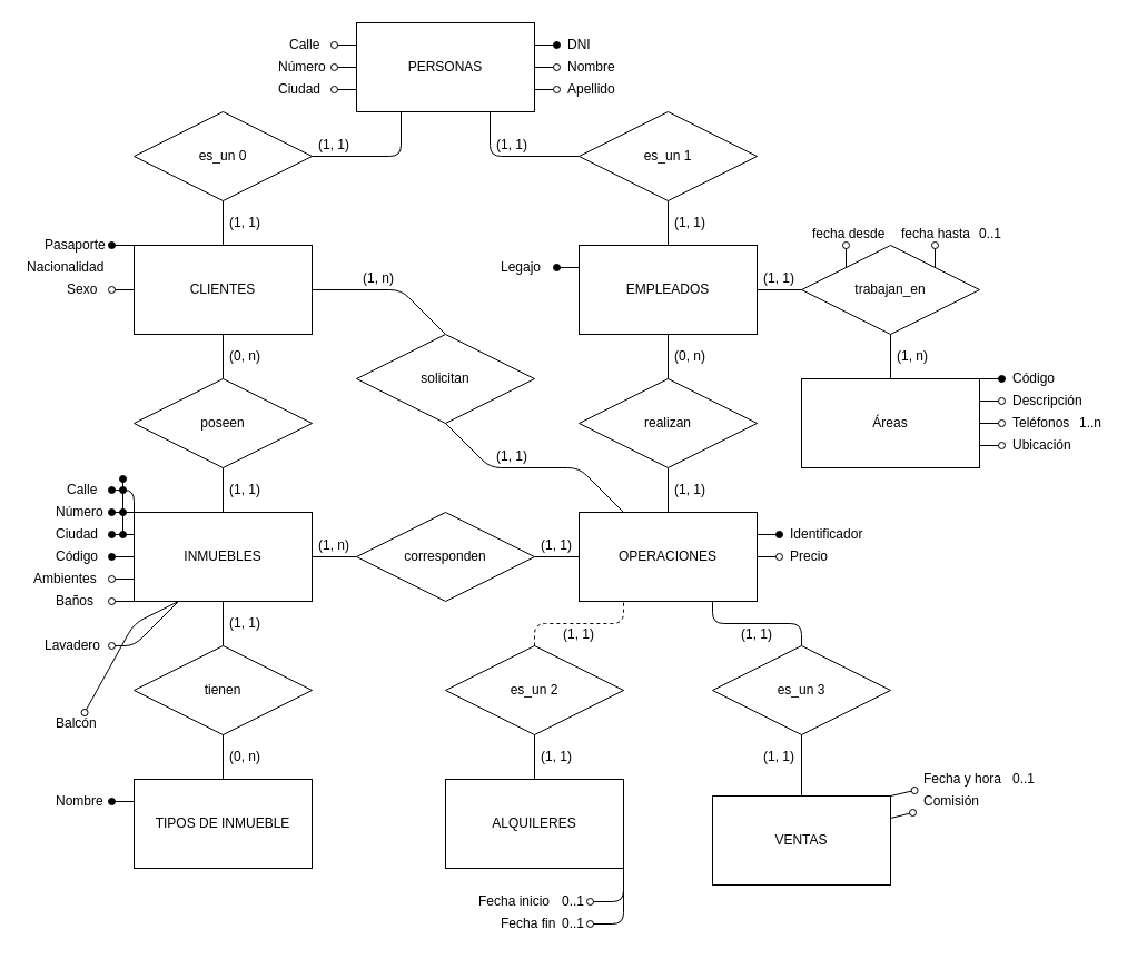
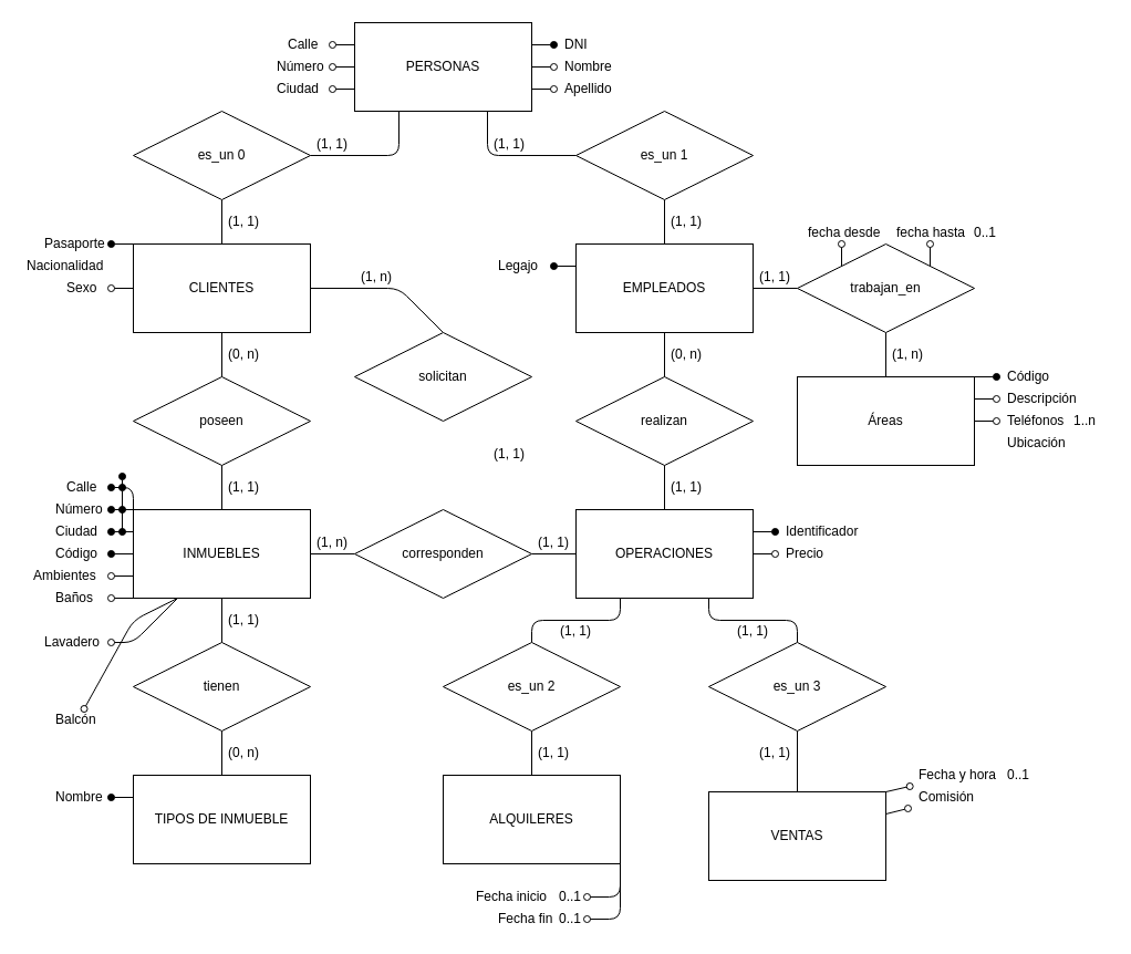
- <mxCell id="44" style="html=1;labelBorderColor=none;strokeWidth=1;endArrow=oval;endFill=0;endSize=6;targetPerimeterSpacing=0;align=left;exitX=1;exitY=0.75;exitDx=0;exitDy=0;fontSize=12;" parent="1" source="8" target="45" edge="1"><mxGeometry relative="1" as="geometry"><mxPoint x="978" y="440" as="sourcePoint" /></mxGeometry></mxCell>
- <mxCell id="118" style="edgeStyle=none;html=1;entryX=0.25;entryY=0;entryDx=0;entryDy=0;endArrow=none;endFill=1;exitX=0.5;exitY=1;exitDx=0;exitDy=0;" edge="1" parent="1" source="119" target="90"><mxGeometry relative="1" as="geometry"><Array as="points"><mxPoint x="440" y="420" /><mxPoint x="520" y="420" /></Array></mxGeometry></mxCell>
- <mxCell id="95" style="edgeStyle=none;html=1;exitX=0.5;exitY=0;exitDx=0;exitDy=0;entryX=0.25;entryY=1;entryDx=0;entryDy=0;endArrow=none;endFill=1;dashed=1;" edge="1" parent="1" source="96" target="90"><mxGeometry relative="1" as="geometry"><Array as="points"><mxPoint x="480" y="560" /><mxPoint x="560" y="560" /></Array></mxGeometry></mxCell>
+ <mxCell id="95" style="edgeStyle=none;html=1;exitX=0.5;exitY=0;exitDx=0;exitDy=0;entryX=0.25;entryY=1;entryDx=0;entryDy=0;endArrow=none;endFill=1;" edge="1" parent="1" source="96" target="90"><mxGeometry relative="1" as="geometry"><Array as="points"><mxPoint x="480" y="560" /><mxPoint x="560" y="560" /></Array></mxGeometry></mxCell>
